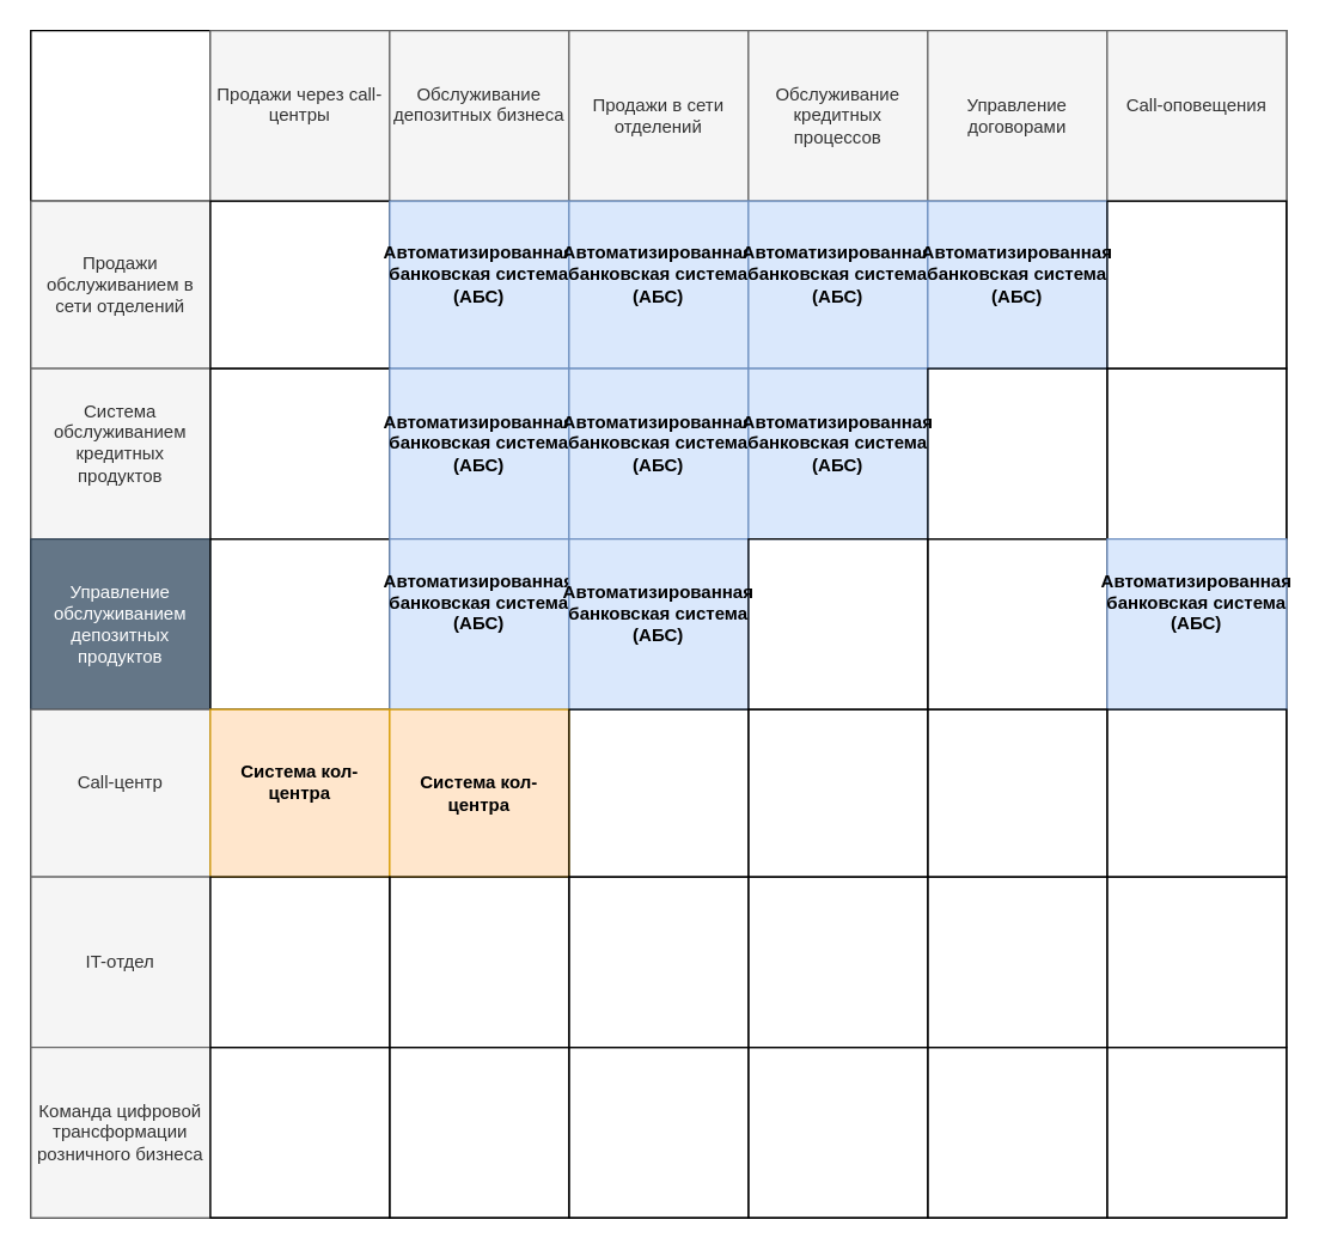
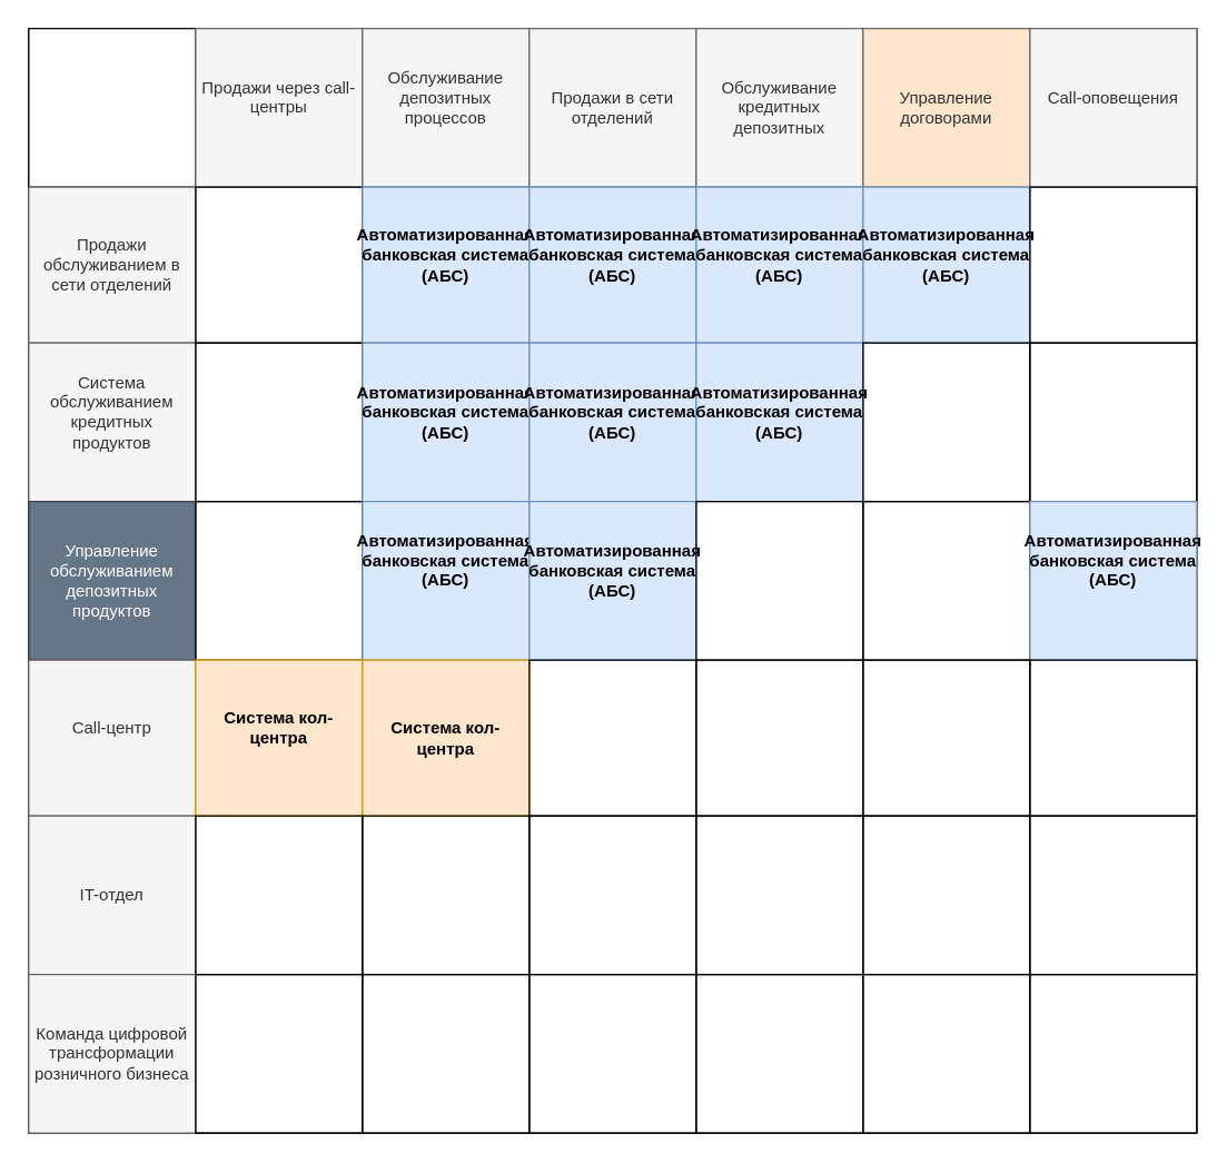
- <mxCell id="6" value="&#10;Обслуживание депозитных бизнеса&#10;&#10;" style="connectable=0;recursiveResize=0;strokeColor=#666666;fillColor=#f5f5f5;align=center;whiteSpace=wrap;html=1;fontColor=#333333;" parent="3" vertex="1"><mxGeometry x="240" width="120" height="114" as="geometry"><mxRectangle width="120" height="114" as="alternateBounds" /></mxGeometry></mxCell>
+ <mxCell id="6" value="&#10;Обслуживание депозитных процессов&#10;&#10;" style="connectable=0;recursiveResize=0;strokeColor=#666666;fillColor=#f5f5f5;align=center;whiteSpace=wrap;html=1;fontColor=#333333;" parent="3" vertex="1"><mxGeometry x="240" width="120" height="114" as="geometry"><mxRectangle width="120" height="114" as="alternateBounds" /></mxGeometry></mxCell>
- <mxCell id="8" value="Обслуживание кредитных процессов" style="connectable=0;recursiveResize=0;strokeColor=#666666;fillColor=#f5f5f5;align=center;whiteSpace=wrap;html=1;fontColor=#333333;" parent="3" vertex="1"><mxGeometry x="480" width="120" height="114" as="geometry"><mxRectangle width="120" height="114" as="alternateBounds" /></mxGeometry></mxCell>
+ <mxCell id="8" value="Обслуживание кредитных депозитных" style="connectable=0;recursiveResize=0;strokeColor=#666666;fillColor=#f5f5f5;align=center;whiteSpace=wrap;html=1;fontColor=#333333;" parent="3" vertex="1"><mxGeometry x="480" width="120" height="114" as="geometry"><mxRectangle width="120" height="114" as="alternateBounds" /></mxGeometry></mxCell>
- <mxCell id="9" value="Управление договорами" style="connectable=0;recursiveResize=0;strokeColor=#666666;fillColor=#f5f5f5;align=center;whiteSpace=wrap;html=1;fontColor=#333333;" parent="3" vertex="1"><mxGeometry x="600" width="120" height="114" as="geometry"><mxRectangle width="120" height="114" as="alternateBounds" /></mxGeometry></mxCell>
+ <mxCell id="9" value="Управление договорами" style="connectable=0;recursiveResize=0;strokeColor=#666666;fillColor=#ffe6cc;align=center;whiteSpace=wrap;html=1;fontColor=#333333;" parent="3" vertex="1"><mxGeometry x="600" width="120" height="114" as="geometry"><mxRectangle width="120" height="114" as="alternateBounds" /></mxGeometry></mxCell>
